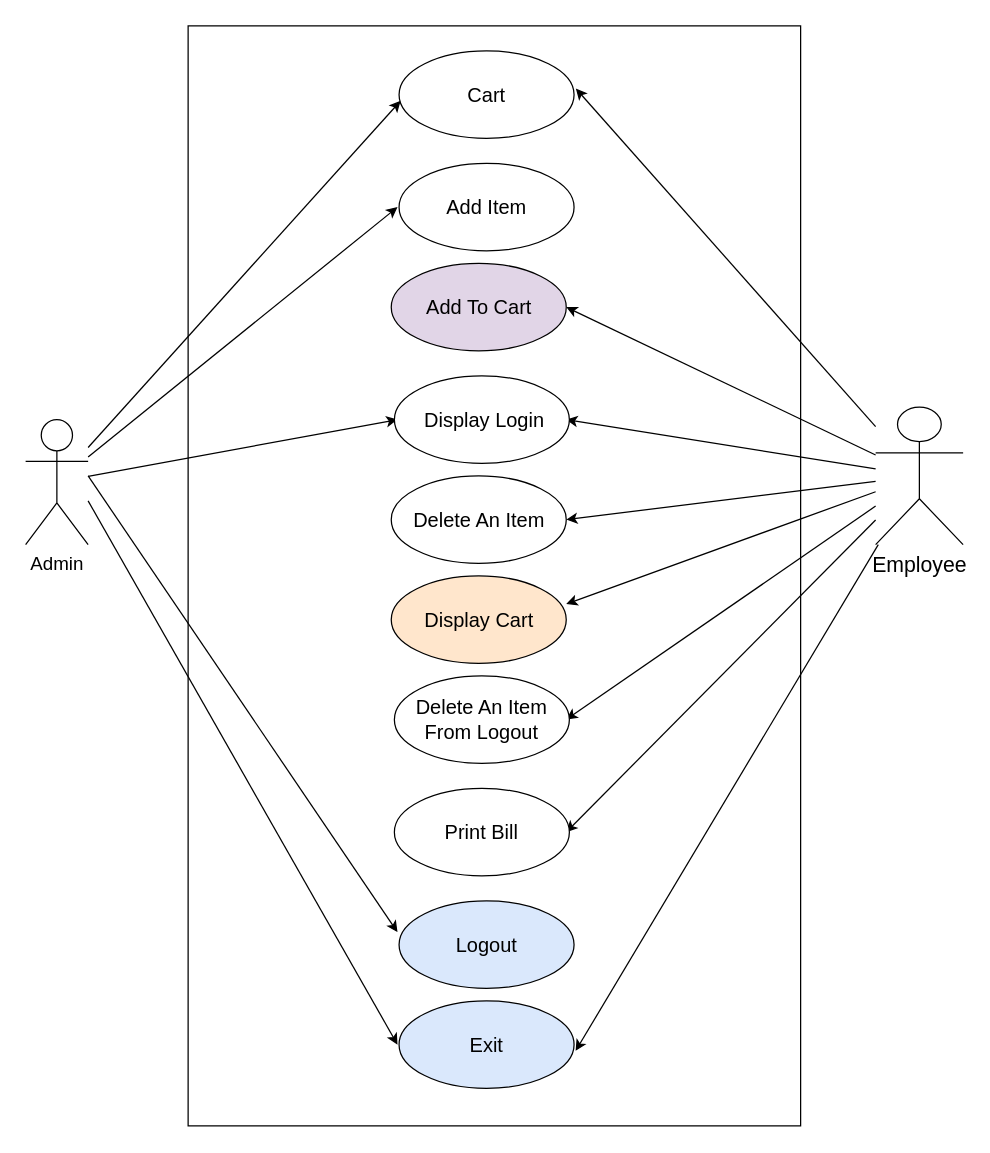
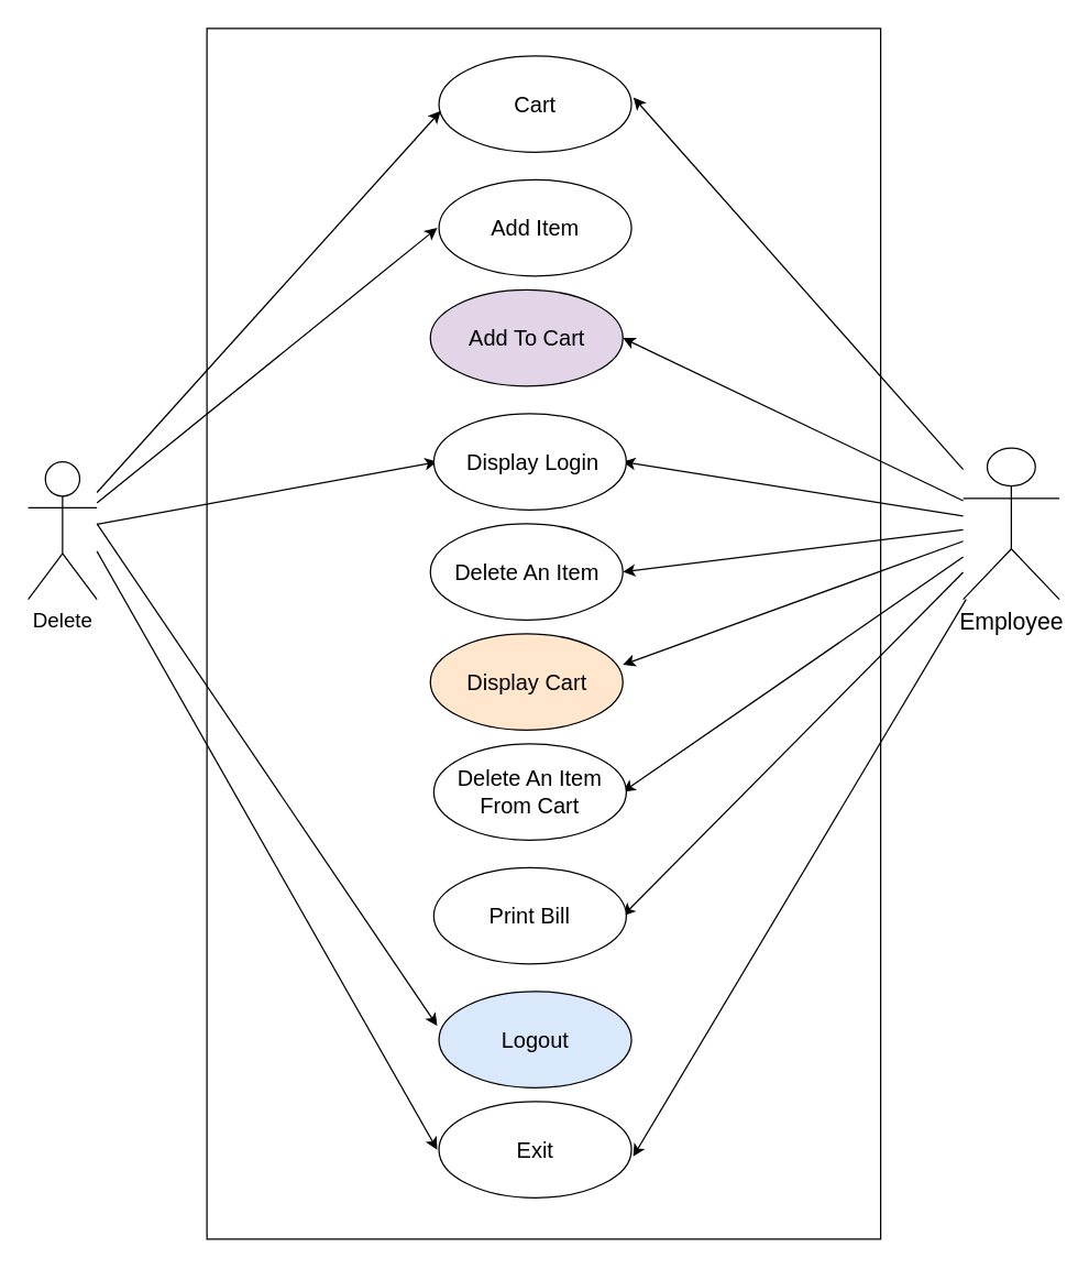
- <mxCell id="2" value="&lt;font style=&quot;font-size: 15px;&quot;&gt;Admin&lt;/font&gt;" style="shape=umlActor;verticalLabelPosition=bottom;verticalAlign=top;html=1;outlineConnect=0;" parent="1" vertex="1"><mxGeometry x="20" y="335" width="50" height="100" as="geometry" /></mxCell>
+ <mxCell id="2" value="&lt;font style=&quot;font-size: 15px;&quot;&gt;Delete&lt;/font&gt;" style="shape=umlActor;verticalLabelPosition=bottom;verticalAlign=top;html=1;outlineConnect=0;" parent="1" vertex="1"><mxGeometry x="20" y="335" width="50" height="100" as="geometry" /></mxCell>
- <mxCell id="23" value="&lt;span style=&quot;font-size: 16px;&quot;&gt;Delete An Item From Logout&lt;/span&gt;" style="ellipse;whiteSpace=wrap;html=1;" vertex="1" parent="1"><mxGeometry x="315" y="540" width="140" height="70" as="geometry" /></mxCell>
+ <mxCell id="23" value="&lt;span style=&quot;font-size: 16px;&quot;&gt;Delete An Item From Cart&lt;/span&gt;" style="ellipse;whiteSpace=wrap;html=1;" vertex="1" parent="1"><mxGeometry x="315" y="540" width="140" height="70" as="geometry" /></mxCell>
- <mxCell id="26" value="&lt;div style=&quot;text-align: start;&quot;&gt;&lt;span style=&quot;font-size: 16px;&quot;&gt;Exit&lt;/span&gt;&lt;/div&gt;" style="ellipse;whiteSpace=wrap;html=1;fillColor=#dae8fc;" vertex="1" parent="1"><mxGeometry x="318.75" y="800" width="140" height="70" as="geometry" /></mxCell>
+ <mxCell id="26" value="&lt;div style=&quot;text-align: start;&quot;&gt;&lt;span style=&quot;font-size: 16px;&quot;&gt;Exit&lt;/span&gt;&lt;/div&gt;" style="ellipse;whiteSpace=wrap;html=1;" vertex="1" parent="1"><mxGeometry x="318.75" y="800" width="140" height="70" as="geometry" /></mxCell>
